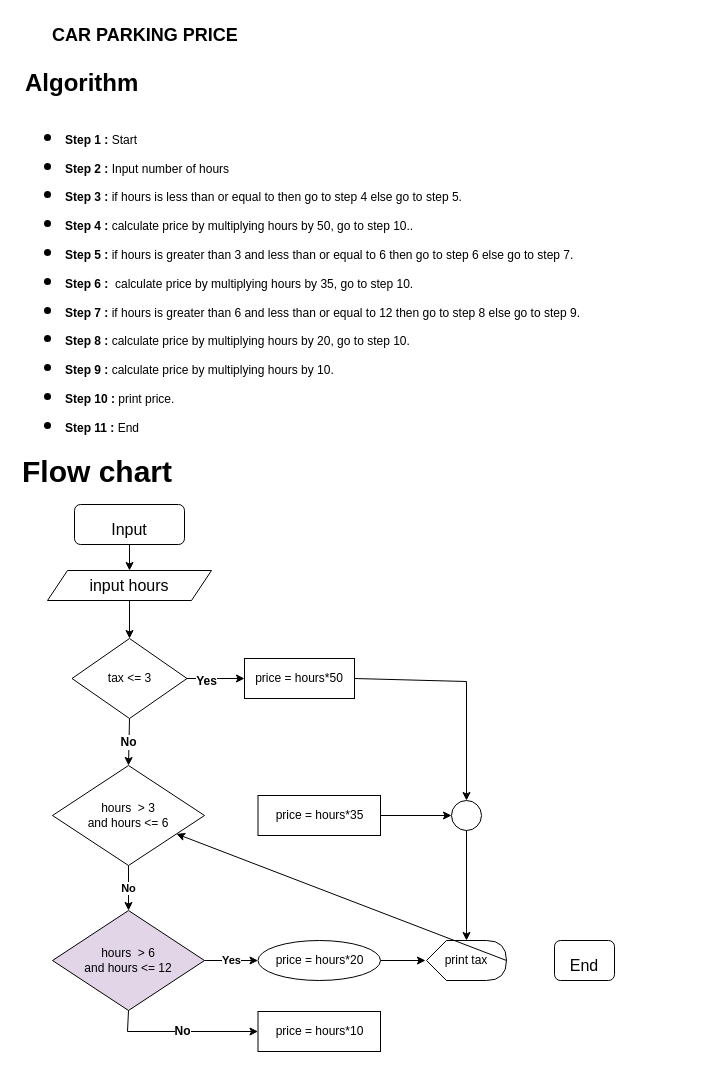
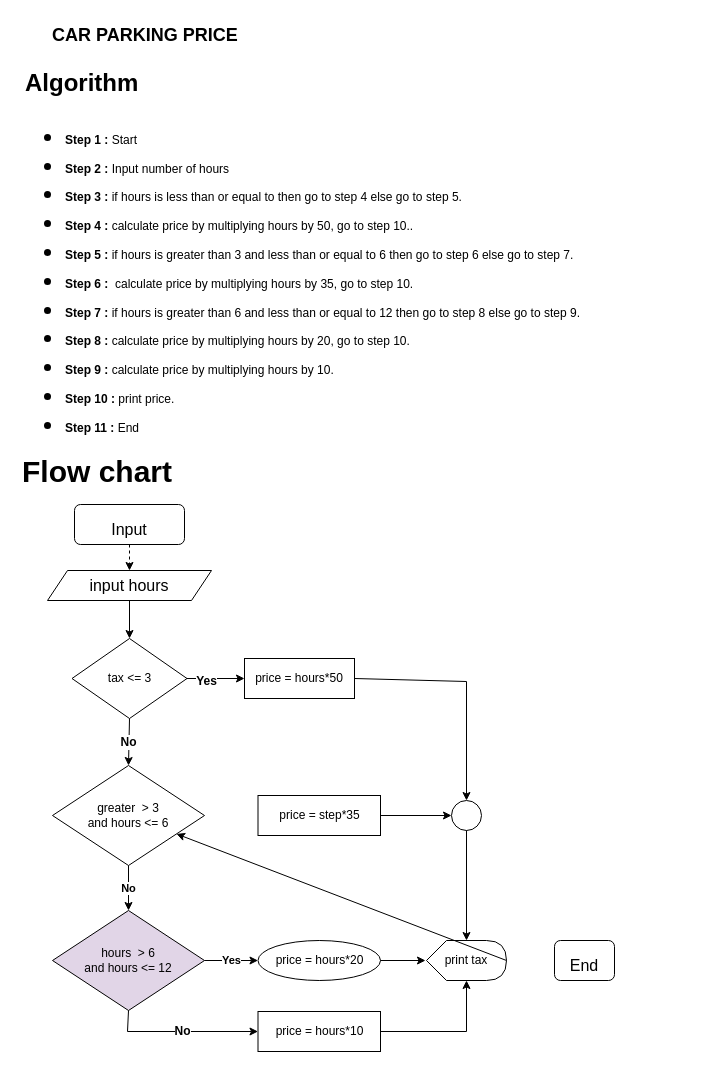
- <mxCell id="7" value="" style="endArrow=classic;html=1;rounded=0;fontSize=16;entryX=0.5;entryY=0;entryDx=0;entryDy=0;exitX=0.5;exitY=1;exitDx=0;exitDy=0;" parent="1" source="5" target="6" edge="1"><mxGeometry width="50" height="50" relative="1" as="geometry"><mxPoint x="174" y="520" as="sourcePoint" /><mxPoint x="224" y="470" as="targetPoint" /></mxGeometry></mxCell>
+ <mxCell id="7" value="" style="endArrow=classic;html=1;rounded=0;fontSize=16;entryX=0.5;entryY=0;entryDx=0;entryDy=0;exitX=0.5;exitY=1;exitDx=0;exitDy=0;dashed=1;" parent="1" source="5" target="6" edge="1"><mxGeometry width="50" height="50" relative="1" as="geometry"><mxPoint x="174" y="520" as="sourcePoint" /><mxPoint x="224" y="470" as="targetPoint" /></mxGeometry></mxCell>
- <mxCell id="13" value="hours&amp;nbsp; &amp;gt; 3&lt;br&gt;and hours &amp;lt;= 6" style="rhombus;whiteSpace=wrap;html=1;" parent="1" vertex="1"><mxGeometry x="52" y="765" width="152" height="100" as="geometry" /></mxCell>
+ <mxCell id="13" value="greater&amp;nbsp; &amp;gt; 3&lt;br&gt;and hours &amp;lt;= 6" style="rhombus;whiteSpace=wrap;html=1;" parent="1" vertex="1"><mxGeometry x="52" y="765" width="152" height="100" as="geometry" /></mxCell>
- <mxCell id="15" value="price = hours*35" style="rounded=0;whiteSpace=wrap;html=1;" parent="1" vertex="1"><mxGeometry x="257.5" y="795" width="122.5" height="40" as="geometry" /></mxCell>
+ <mxCell id="15" value="price = step*35" style="rounded=0;whiteSpace=wrap;html=1;" parent="1" vertex="1"><mxGeometry x="257.5" y="795" width="122.5" height="40" as="geometry" /></mxCell>
+ <mxCell id="25" value="" style="endArrow=classic;html=1;rounded=0;exitX=1;exitY=0.5;exitDx=0;exitDy=0;entryX=0;entryY=0;entryDx=40;entryDy=40;entryPerimeter=0;" edge="1" parent="1" source="21" target="27"><mxGeometry width="50" height="50" relative="1" as="geometry"><mxPoint x="560" y="961" as="sourcePoint" /><mxPoint x="440" y="975" as="targetPoint" /><Array as="points"><mxPoint x="466" y="1031" /></Array></mxGeometry></mxCell>
